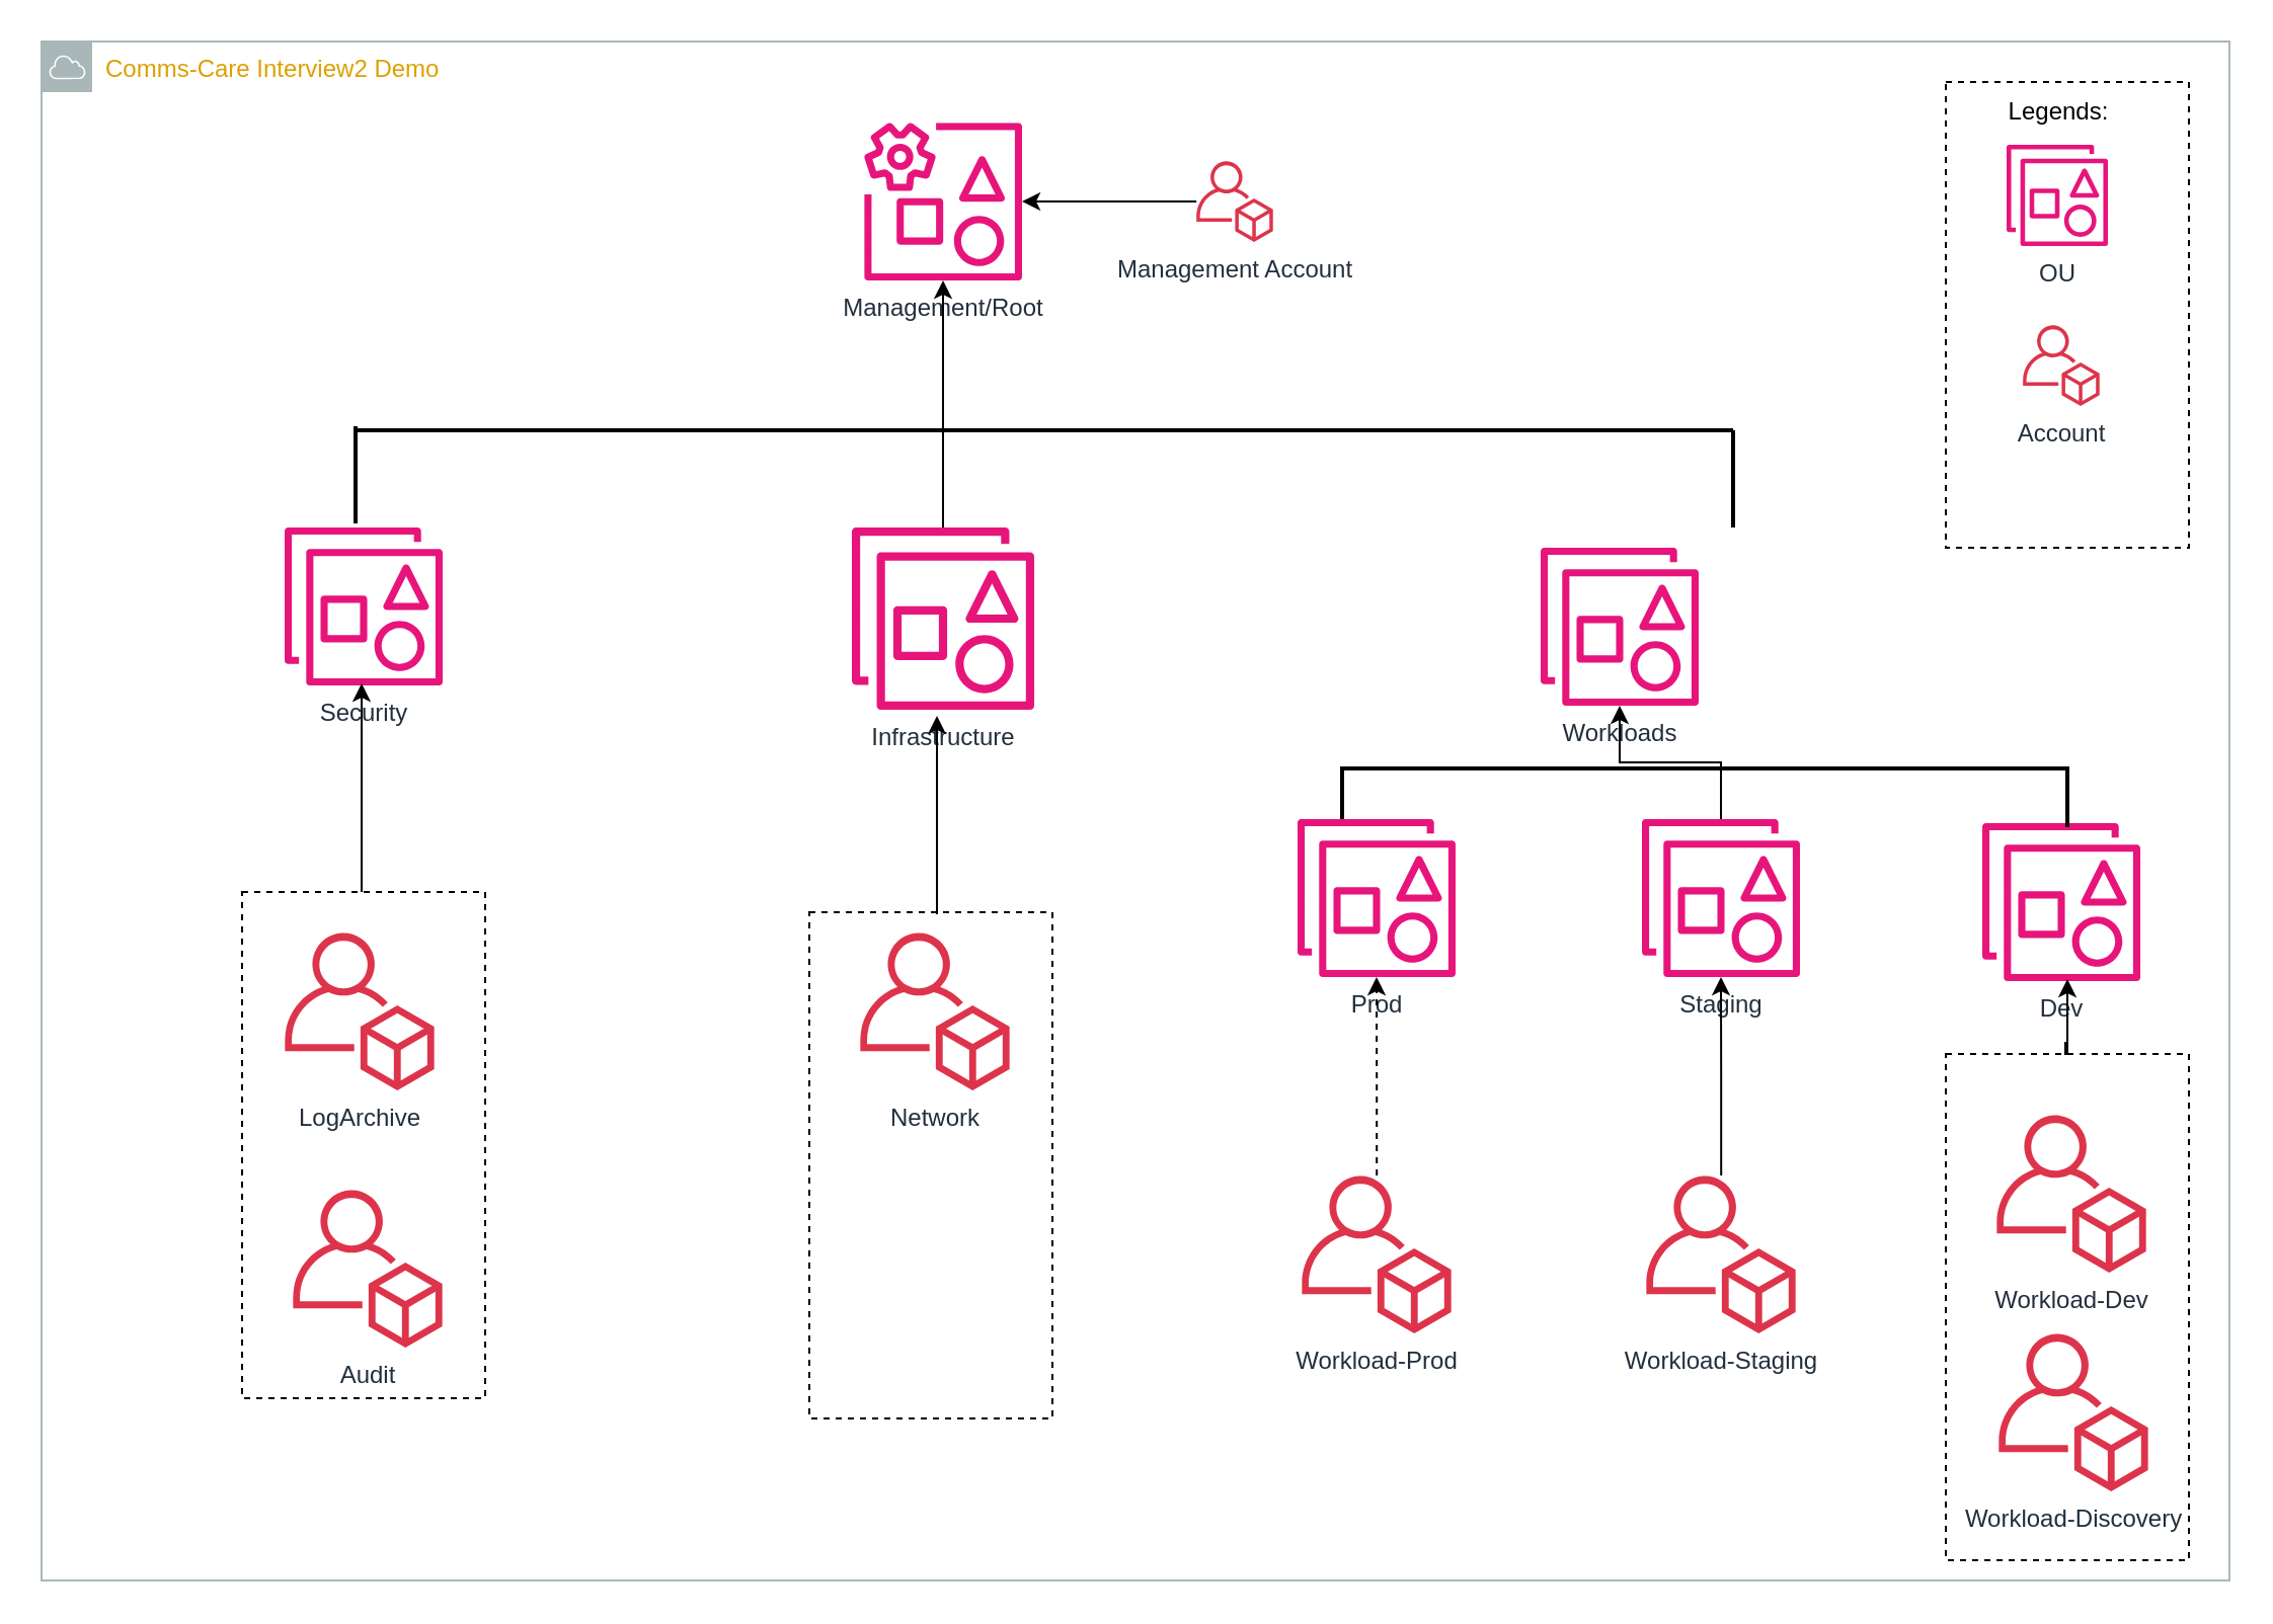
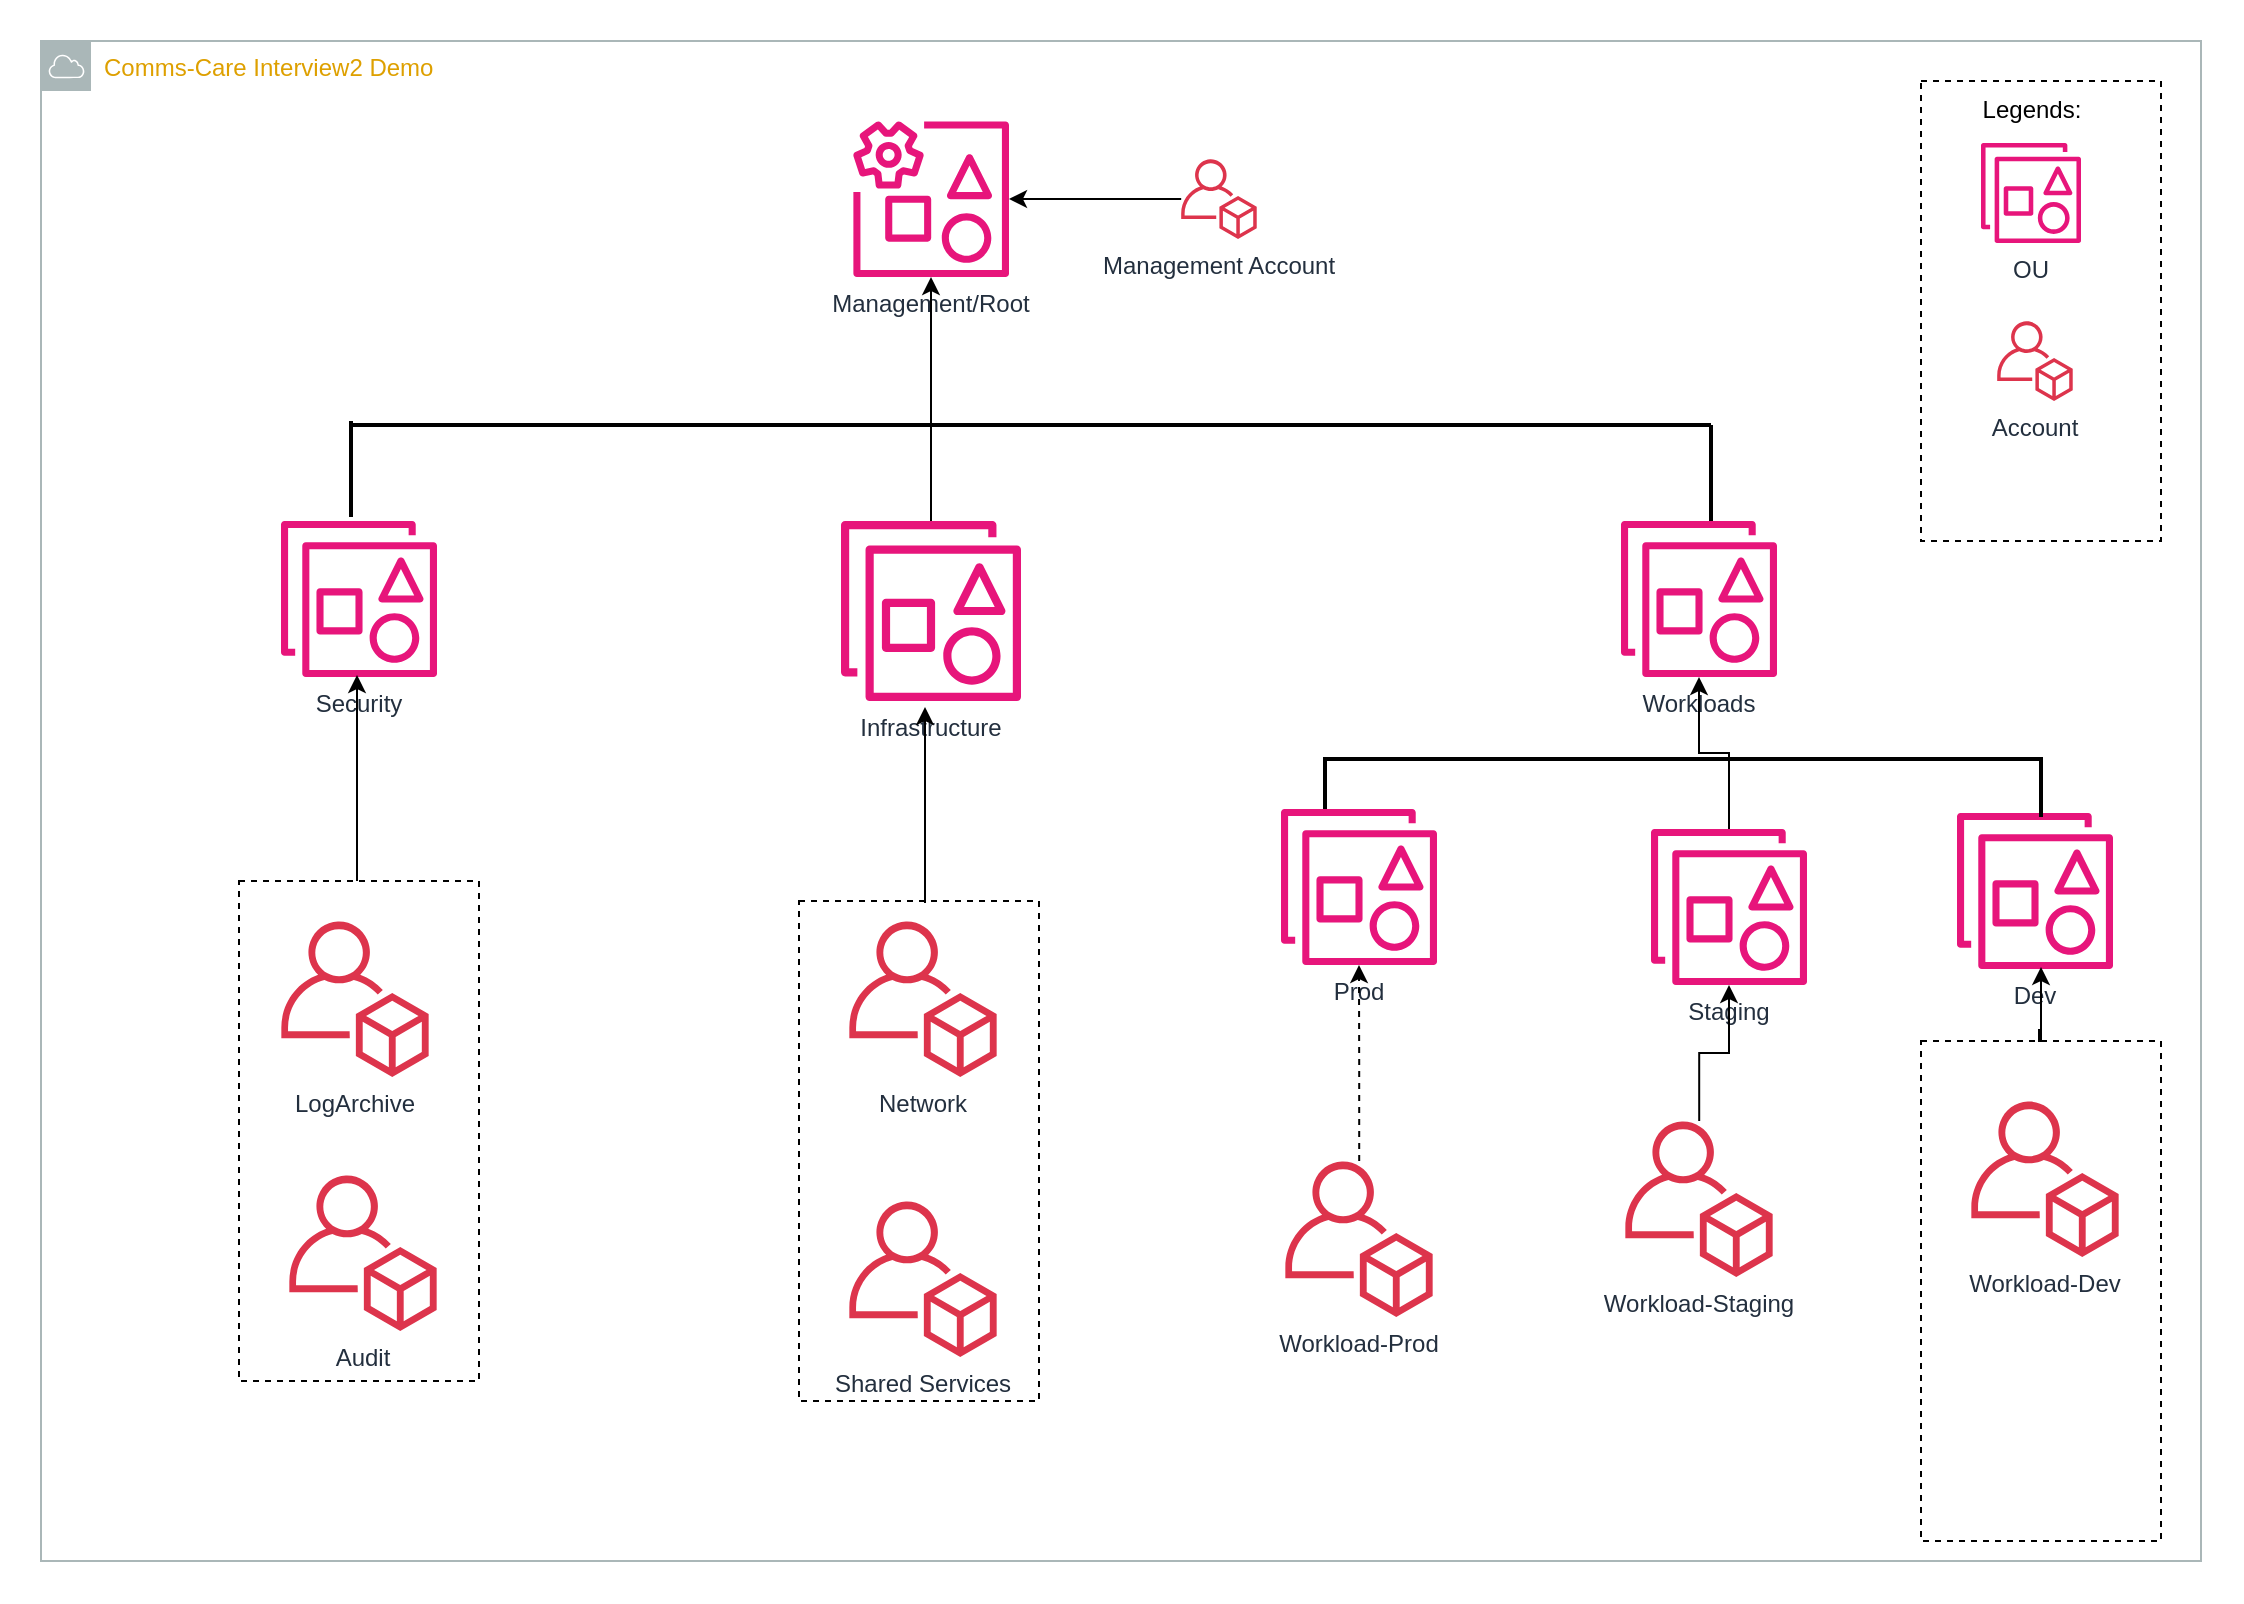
- <mxCell id="9" value="Workloads" style="sketch=0;outlineConnect=0;fontColor=#232F3E;gradientColor=none;fillColor=#E7157B;strokeColor=none;dashed=0;verticalLabelPosition=bottom;verticalAlign=top;align=center;html=1;fontSize=12;fontStyle=0;aspect=fixed;pointerEvents=1;shape=mxgraph.aws4.organizations_organizational_unit2;" vertex="1" parent="1"><mxGeometry x="760" y="270" width="78" height="78" as="geometry" /></mxCell>
+ <mxCell id="9" value="Workloads" style="sketch=0;outlineConnect=0;fontColor=#232F3E;gradientColor=none;fillColor=#E7157B;strokeColor=none;dashed=0;verticalLabelPosition=bottom;verticalAlign=top;align=center;html=1;fontSize=12;fontStyle=0;aspect=fixed;pointerEvents=1;shape=mxgraph.aws4.organizations_organizational_unit2;" vertex="1" parent="1"><mxGeometry x="810" y="260" width="78" height="78" as="geometry" /></mxCell>
- <mxCell id="14" value="Staging" style="sketch=0;outlineConnect=0;fontColor=#232F3E;gradientColor=none;fillColor=#E7157B;strokeColor=none;dashed=0;verticalLabelPosition=bottom;verticalAlign=top;align=center;html=1;fontSize=12;fontStyle=0;aspect=fixed;pointerEvents=1;shape=mxgraph.aws4.organizations_organizational_unit2;" vertex="1" parent="1"><mxGeometry x="810" y="404" width="78" height="78" as="geometry" /></mxCell>
+ <mxCell id="14" value="Staging" style="sketch=0;outlineConnect=0;fontColor=#232F3E;gradientColor=none;fillColor=#E7157B;strokeColor=none;dashed=0;verticalLabelPosition=bottom;verticalAlign=top;align=center;html=1;fontSize=12;fontStyle=0;aspect=fixed;pointerEvents=1;shape=mxgraph.aws4.organizations_organizational_unit2;" vertex="1" parent="1"><mxGeometry x="825" y="414" width="78" height="78" as="geometry" /></mxCell>
- <mxCell id="23" value="Workload-Staging" style="sketch=0;outlineConnect=0;fontColor=#232F3E;gradientColor=none;fillColor=#DD344C;strokeColor=none;dashed=0;verticalLabelPosition=bottom;verticalAlign=top;align=center;html=1;fontSize=12;fontStyle=0;aspect=fixed;pointerEvents=1;shape=mxgraph.aws4.organizations_account;direction=east;" vertex="1" parent="1"><mxGeometry x="812" y="580" width="74" height="78" as="geometry" /></mxCell>
+ <mxCell id="23" value="Workload-Staging" style="sketch=0;outlineConnect=0;fontColor=#232F3E;gradientColor=none;fillColor=#DD344C;strokeColor=none;dashed=0;verticalLabelPosition=bottom;verticalAlign=top;align=center;html=1;fontSize=12;fontStyle=0;aspect=fixed;pointerEvents=1;shape=mxgraph.aws4.organizations_account;direction=east;" vertex="1" parent="1"><mxGeometry x="812" y="560" width="74" height="78" as="geometry" /></mxCell>
+ <mxCell id="18" value="Shared Services" style="sketch=0;outlineConnect=0;fontColor=#232F3E;gradientColor=none;fillColor=#DD344C;strokeColor=none;dashed=0;verticalLabelPosition=bottom;verticalAlign=top;align=center;html=1;fontSize=12;fontStyle=0;aspect=fixed;pointerEvents=1;shape=mxgraph.aws4.organizations_account;" vertex="1" parent="1"><mxGeometry x="424" y="600" width="74" height="78" as="geometry" /></mxCell>
- <mxCell id="25" value="Workload-Discovery" style="sketch=0;outlineConnect=0;fontColor=#232F3E;gradientColor=none;fillColor=#DD344C;strokeColor=none;dashed=0;verticalLabelPosition=bottom;verticalAlign=top;align=center;html=1;fontSize=12;fontStyle=0;aspect=fixed;pointerEvents=1;shape=mxgraph.aws4.organizations_account;" vertex="1" parent="1"><mxGeometry x="986" y="658" width="74" height="78" as="geometry" /></mxCell>
